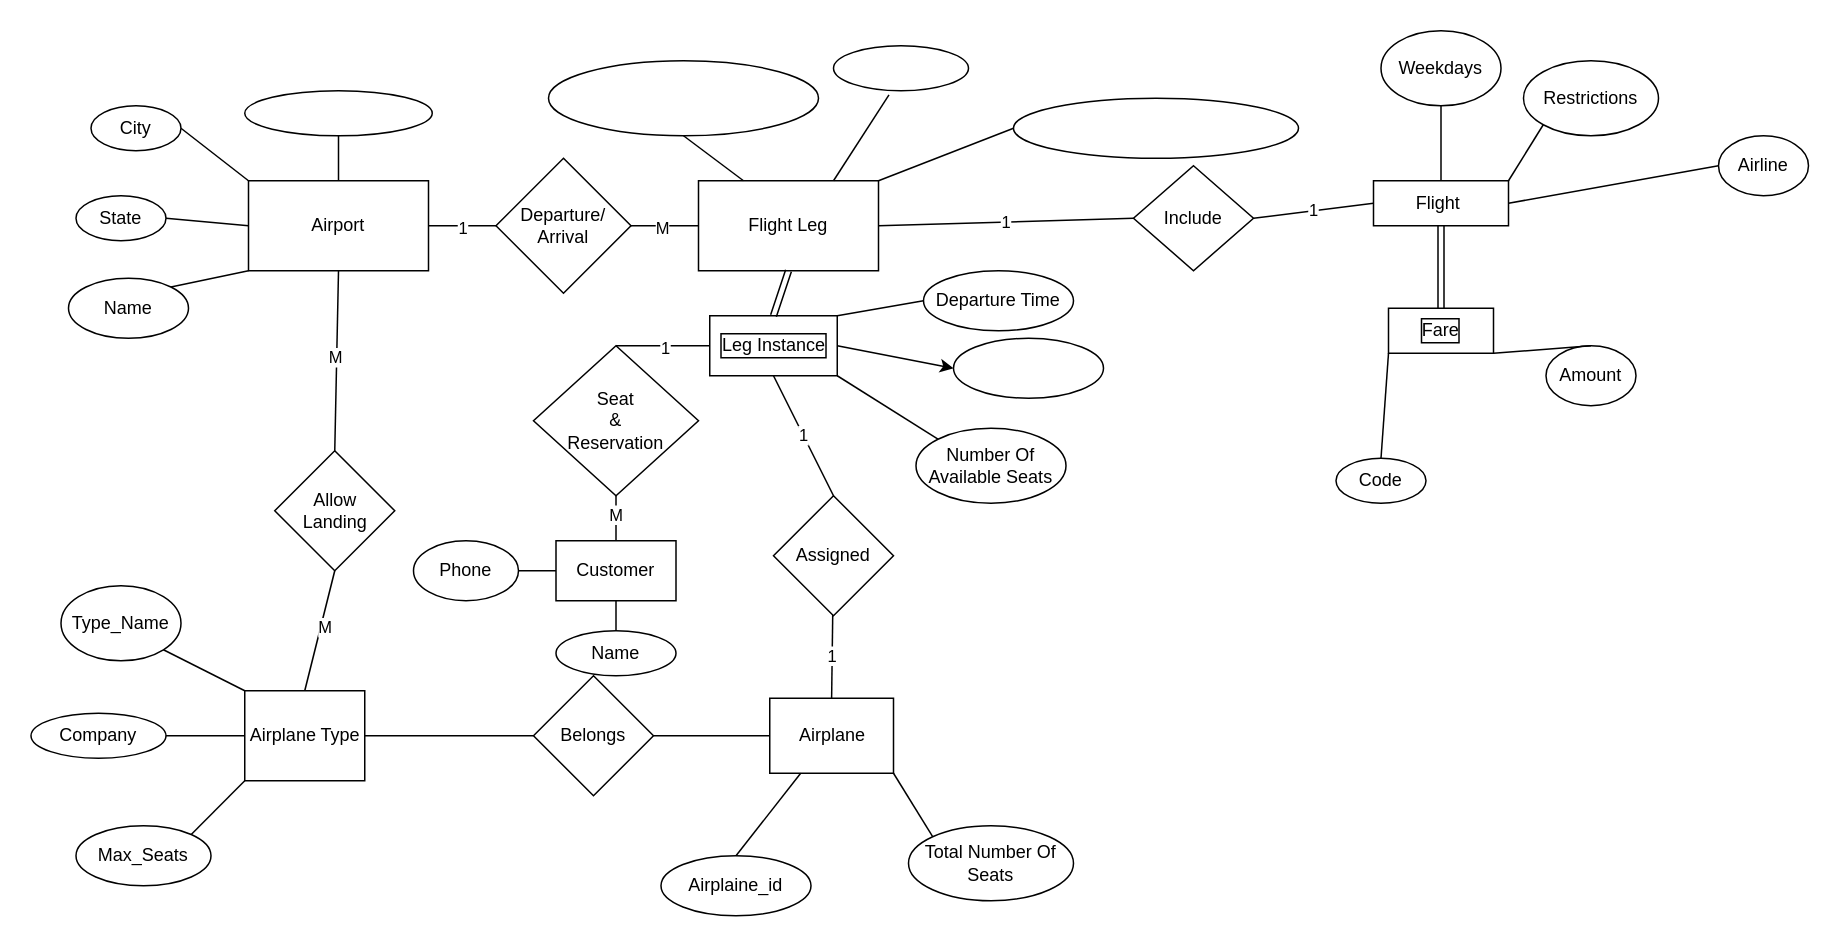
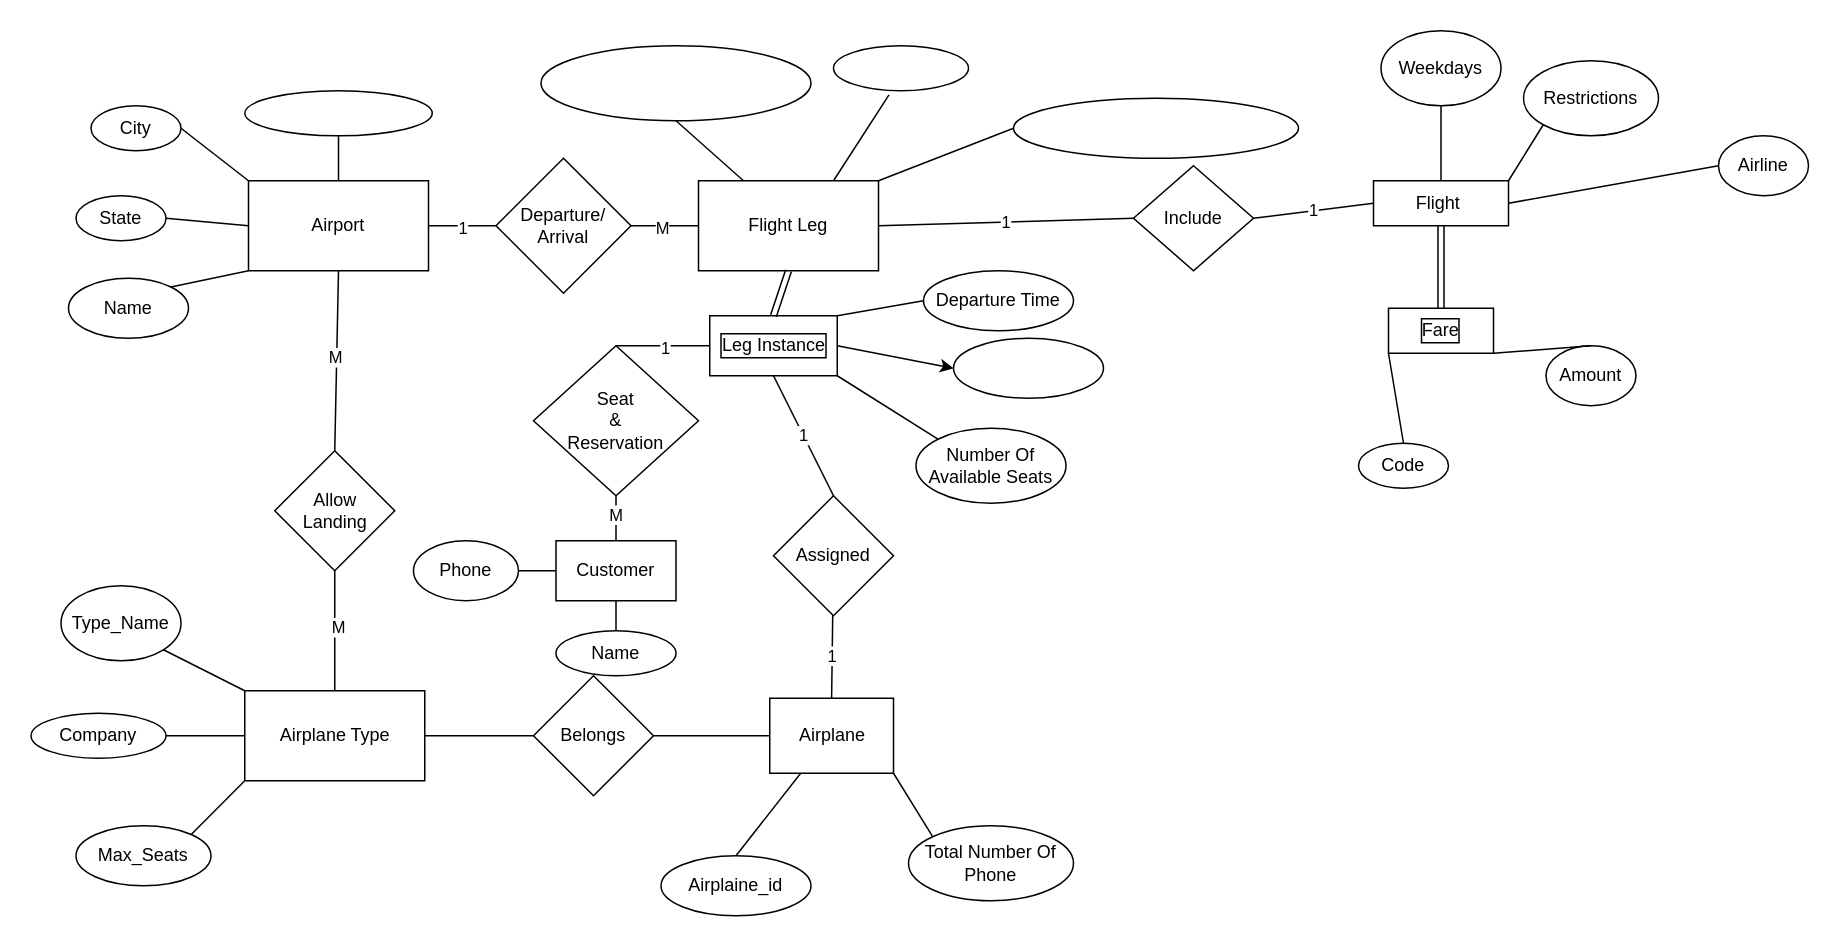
- <mxCell id="20" value="&lt;span style=&quot;color: rgba(0, 0, 0, 0); font-family: sans-serif; font-size: 16.5px; font-style: normal; font-variant-ligatures: common-ligatures; font-variant-caps: normal; font-weight: 400; letter-spacing: normal; orphans: 2; text-align: center; text-indent: 0px; text-transform: none; widows: 2; word-spacing: 0px; -webkit-text-stroke-width: 0px; white-space: pre; text-decoration-thickness: initial; text-decoration-style: initial; text-decoration-color: initial; float: none; display: inline !important;&quot;&gt;scheduled_arr_time&lt;/span&gt;" style="ellipse;whiteSpace=wrap;html=1;" vertex="1" parent="1"><mxGeometry x="365" y="40" width="180" height="50" as="geometry" /></mxCell>
+ <mxCell id="20" value="&lt;span style=&quot;color: rgba(0, 0, 0, 0); font-family: sans-serif; font-size: 16.5px; font-style: normal; font-variant-ligatures: common-ligatures; font-variant-caps: normal; font-weight: 400; letter-spacing: normal; orphans: 2; text-align: center; text-indent: 0px; text-transform: none; widows: 2; word-spacing: 0px; -webkit-text-stroke-width: 0px; white-space: pre; text-decoration-thickness: initial; text-decoration-style: initial; text-decoration-color: initial; float: none; display: inline !important;&quot;&gt;scheduled_arr_time&lt;/span&gt;" style="ellipse;whiteSpace=wrap;html=1;" vertex="1" parent="1"><mxGeometry x="360" y="30" width="180" height="50" as="geometry" /></mxCell>
- <mxCell id="41" value="Code" style="ellipse;whiteSpace=wrap;html=1;" vertex="1" parent="1"><mxGeometry x="890" y="305" width="60" height="30" as="geometry" /></mxCell>
+ <mxCell id="41" value="Code" style="ellipse;whiteSpace=wrap;html=1;" vertex="1" parent="1"><mxGeometry x="905" y="295" width="60" height="30" as="geometry" /></mxCell>
- <mxCell id="7" value="Airplane Type" style="rounded=0;whiteSpace=wrap;html=1;" vertex="1" parent="1"><mxGeometry x="162.5" y="460" width="80" height="60" as="geometry" /></mxCell>
+ <mxCell id="7" value="Airplane Type" style="rounded=0;whiteSpace=wrap;html=1;" vertex="1" parent="1"><mxGeometry x="162.5" y="460" width="120" height="60" as="geometry" /></mxCell>
- <mxCell id="36" value="Total Number Of Seats" style="ellipse;whiteSpace=wrap;html=1;" vertex="1" parent="1"><mxGeometry x="605" y="550" width="110" height="50" as="geometry" /></mxCell>
+ <mxCell id="36" value="Total Number Of Phone" style="ellipse;whiteSpace=wrap;html=1;" vertex="1" parent="1"><mxGeometry x="605" y="550" width="110" height="50" as="geometry" /></mxCell>
